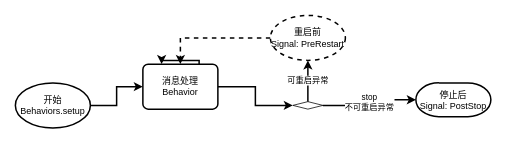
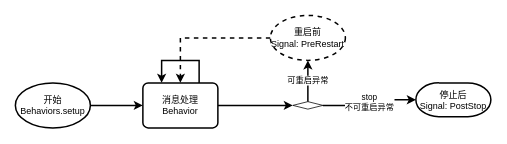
- <mxCell id="8" value="消息处理&lt;br&gt;Behavior" style="rounded=1;whiteSpace=wrap;html=1;absoluteArcSize=1;arcSize=14;strokeWidth=2;" parent="1" vertex="1"><mxGeometry x="190" y="85" width="100" height="60" as="geometry" /></mxCell>
+ <mxCell id="8" value="消息处理&lt;br&gt;Behavior" style="rounded=1;whiteSpace=wrap;html=1;absoluteArcSize=1;arcSize=14;strokeWidth=2;" parent="1" vertex="1"><mxGeometry x="190" y="110" width="100" height="60" as="geometry" /></mxCell>
